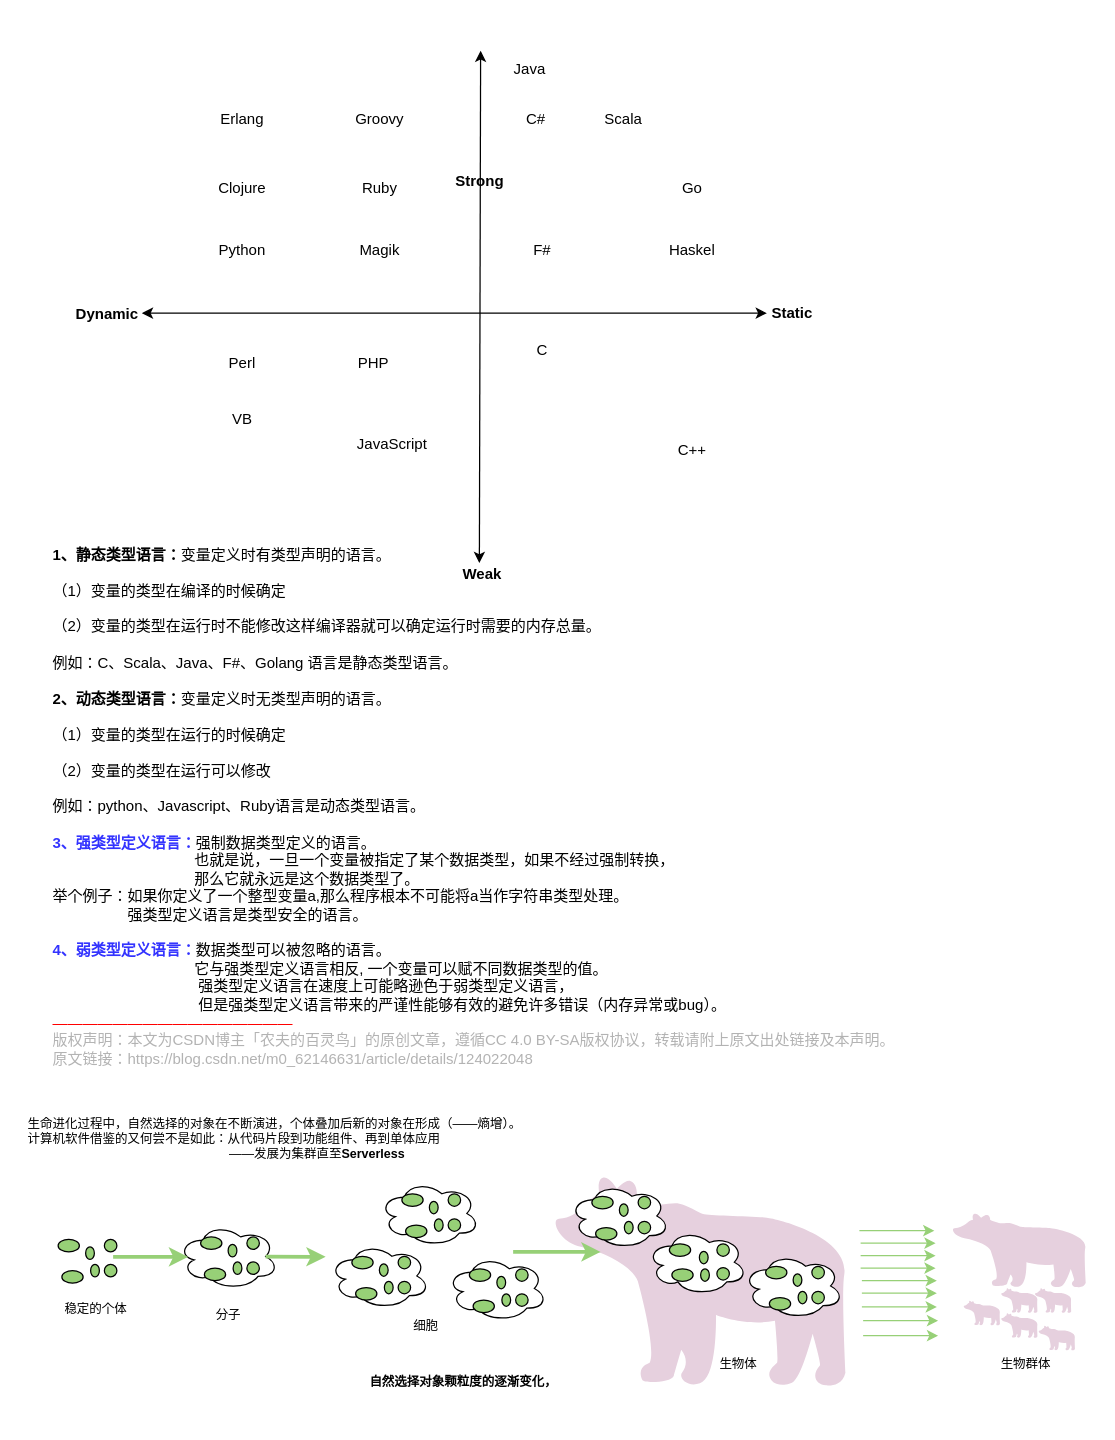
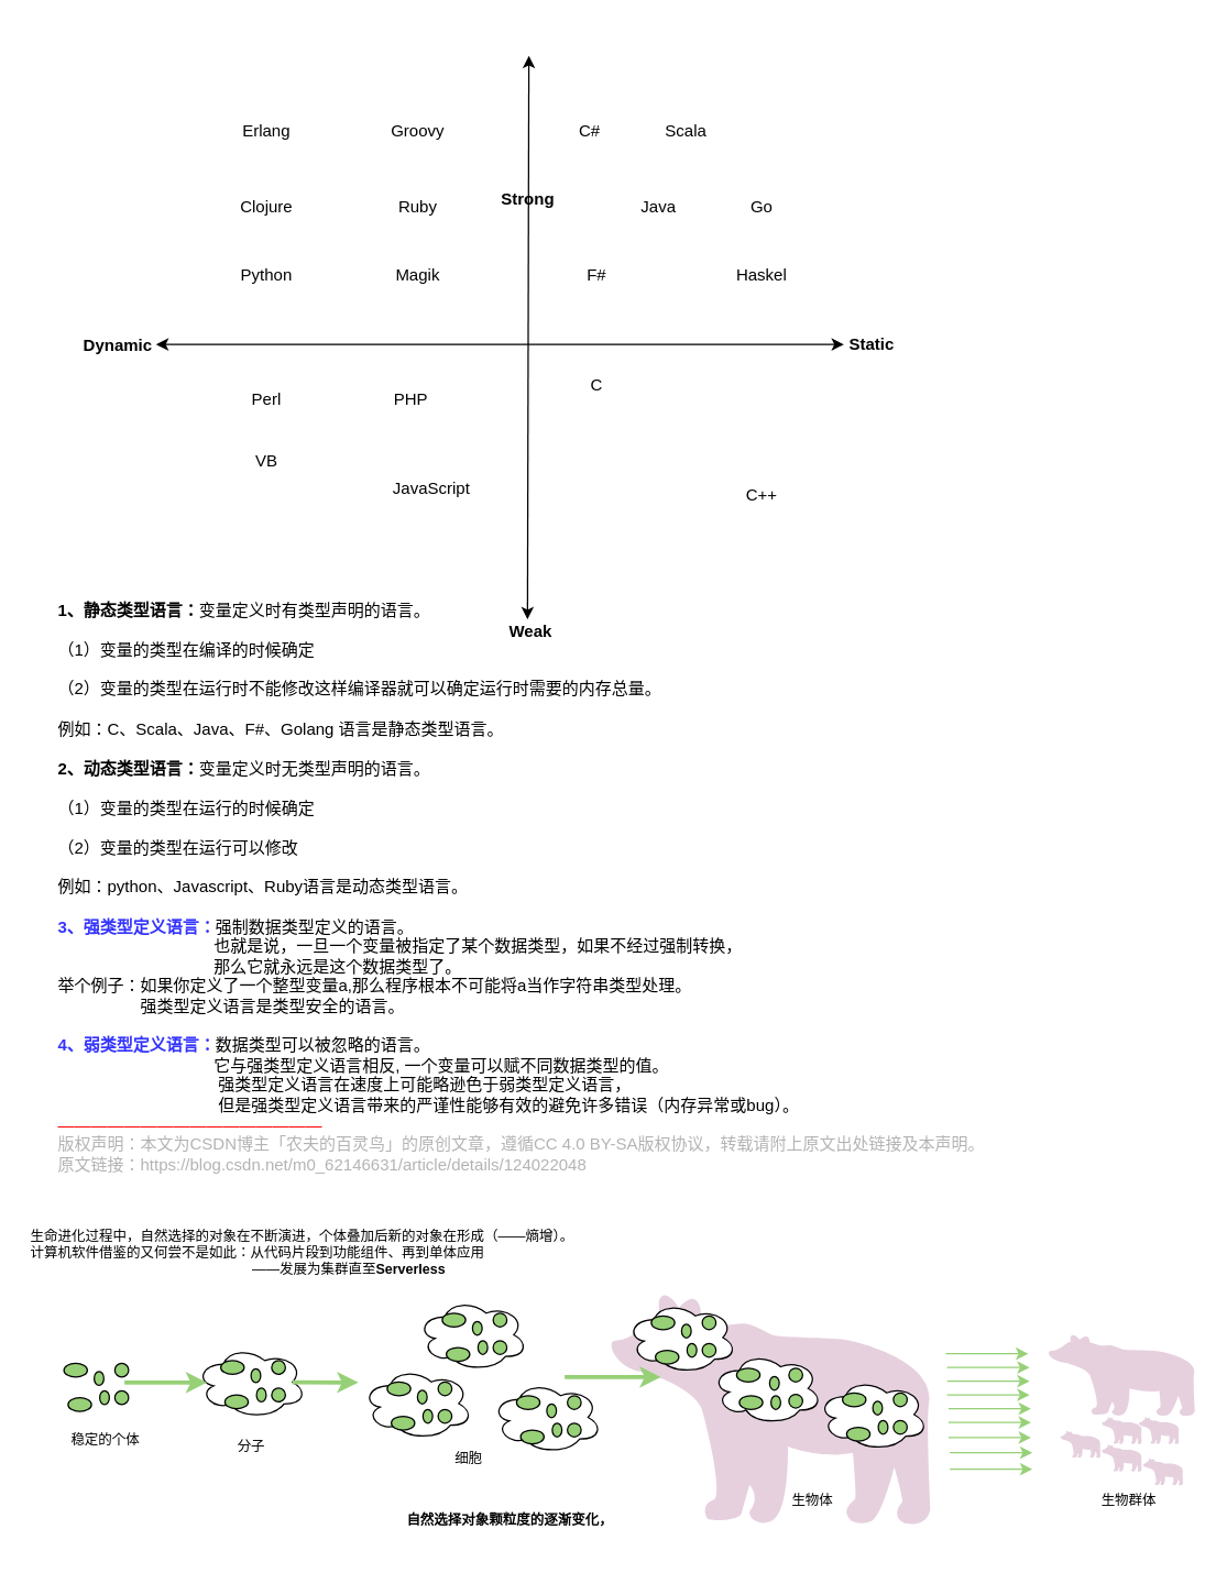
- <mxCell id="12" value="Java" style="text;html=1;align=center;verticalAlign=middle;resizable=0;points=[];autosize=1;strokeColor=none;fillColor=none;" parent="3" vertex="1"><mxGeometry x="348" y="20" width="50" height="30" as="geometry" /></mxCell>
+ <mxCell id="12" value="Java" style="text;html=1;align=center;verticalAlign=middle;resizable=0;points=[];autosize=1;strokeColor=none;fillColor=none;" parent="3" vertex="1"><mxGeometry x="403" y="115" width="50" height="30" as="geometry" /></mxCell>
